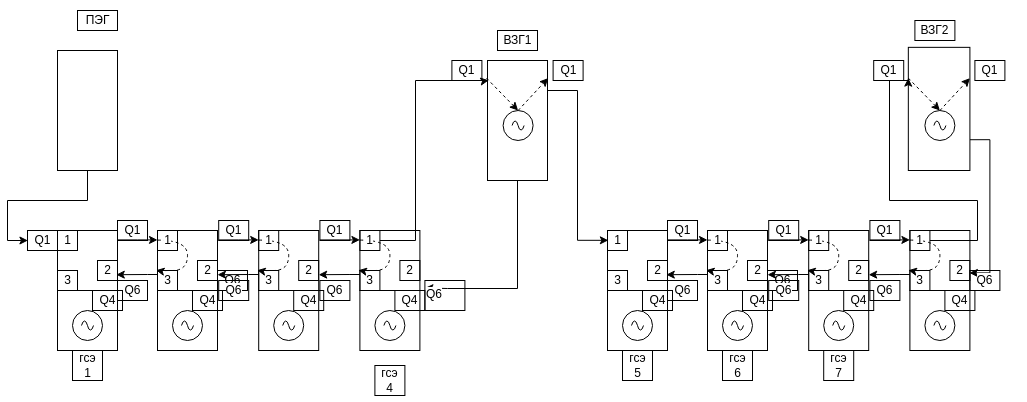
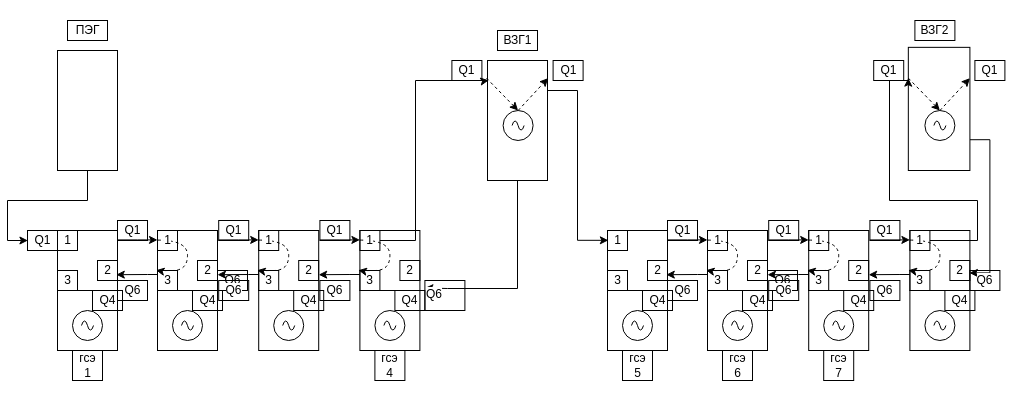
- <mxCell id="108" value="ПЭГ" style="text;html=1;align=center;verticalAlign=middle;resizable=0;points=[];autosize=1;strokeColor=default;labelBackgroundColor=default;fontColor=default;" vertex="1" parent="1"><mxGeometry x="70" y="10" width="40" height="20" as="geometry" /></mxCell>
+ <mxCell id="108" value="ПЭГ" style="text;html=1;align=center;verticalAlign=middle;resizable=0;points=[];autosize=1;strokeColor=default;labelBackgroundColor=default;fontColor=default;" vertex="1" parent="1"><mxGeometry x="60" y="20" width="40" height="20" as="geometry" /></mxCell>
- <mxCell id="58" value="гсэ&lt;br&gt;4" style="text;html=1;align=center;verticalAlign=middle;resizable=0;points=[];autosize=1;labelBackgroundColor=default;strokeColor=default;fontColor=default;" vertex="1" parent="1"><mxGeometry x="367.4" y="365" width="30" height="30" as="geometry" /></mxCell>
+ <mxCell id="58" value="гсэ&lt;br&gt;4" style="text;html=1;align=center;verticalAlign=middle;resizable=0;points=[];autosize=1;labelBackgroundColor=default;strokeColor=default;fontColor=default;" vertex="1" parent="1"><mxGeometry x="367.4" y="350" width="30" height="30" as="geometry" /></mxCell>
